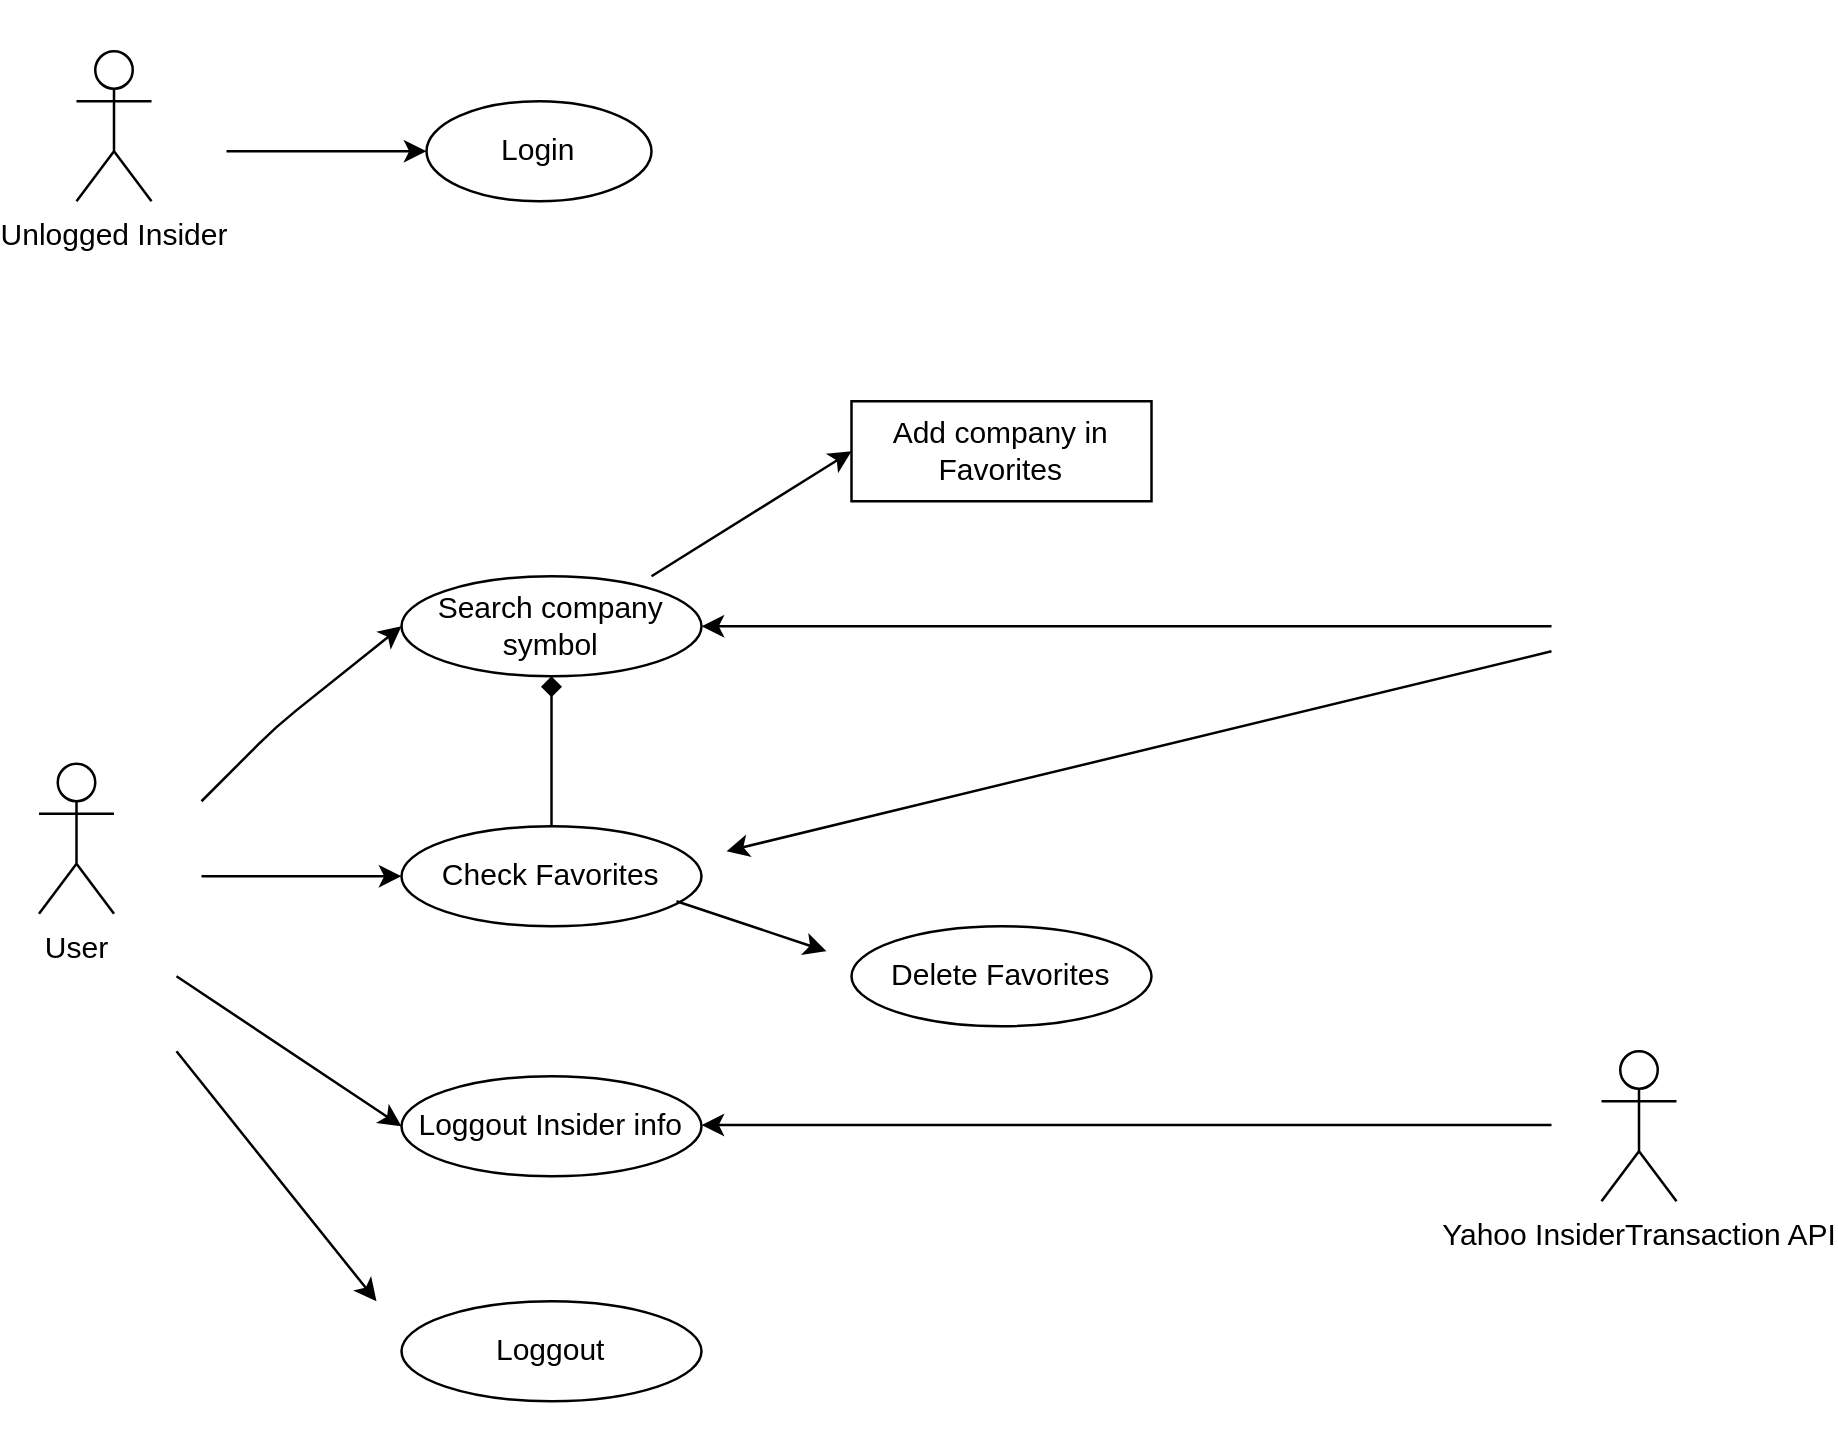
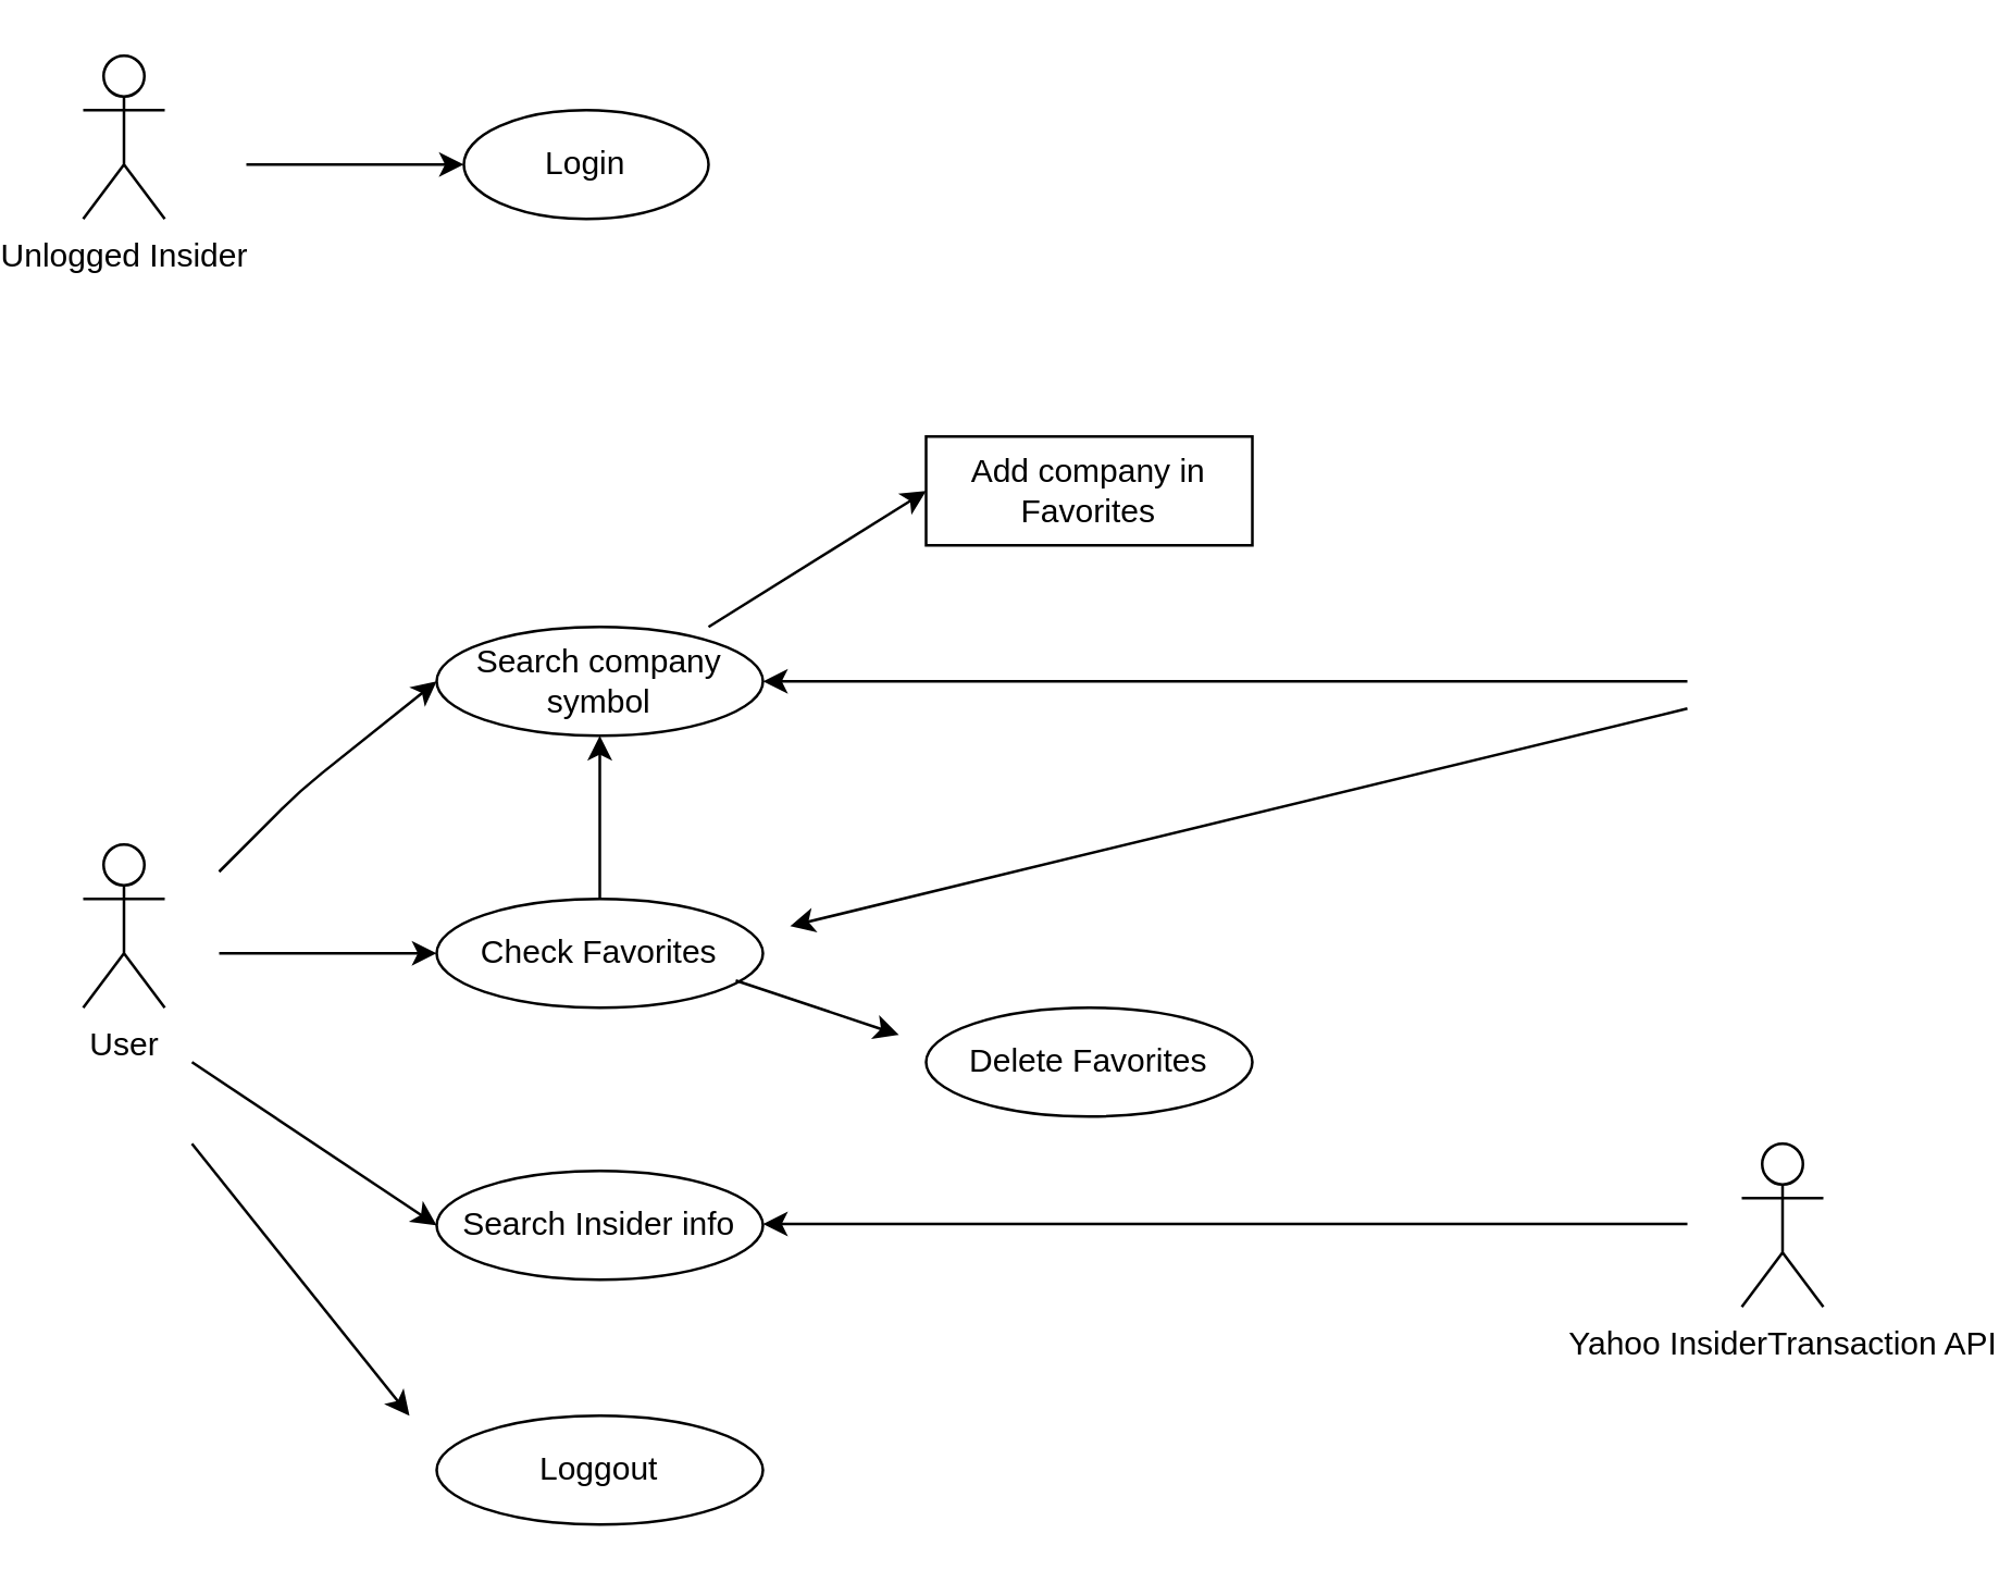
- <mxCell id="17" value="" style="endArrow=diamond;html=1;entryX=0.5;entryY=1;entryDx=0;entryDy=0;exitX=0.5;exitY=0;exitDx=0;exitDy=0;" edge="1" parent="1" source="11" target="7"><mxGeometry width="50" height="50" relative="1" as="geometry"><mxPoint x="210" y="320" as="sourcePoint" /><mxPoint x="290" y="320" as="targetPoint" /><Array as="points" /></mxGeometry></mxCell>
+ <mxCell id="17" value="" style="endArrow=classic;html=1;entryX=0.5;entryY=1;entryDx=0;entryDy=0;exitX=0.5;exitY=0;exitDx=0;exitDy=0;" edge="1" parent="1" source="11" target="7"><mxGeometry width="50" height="50" relative="1" as="geometry"><mxPoint x="210" y="320" as="sourcePoint" /><mxPoint x="290" y="320" as="targetPoint" /><Array as="points" /></mxGeometry></mxCell>
- <mxCell id="5" value="User" style="shape=umlActor;verticalLabelPosition=bottom;verticalAlign=top;html=1;outlineConnect=0;" vertex="1" parent="1"><mxGeometry x="5" y="305" width="30" height="60" as="geometry" /></mxCell>
+ <mxCell id="5" value="User" style="shape=umlActor;verticalLabelPosition=bottom;verticalAlign=top;html=1;outlineConnect=0;" vertex="1" parent="1"><mxGeometry x="20" y="310" width="30" height="60" as="geometry" /></mxCell>
- <mxCell id="13" value="Loggout Insider info" style="ellipse;whiteSpace=wrap;html=1;" vertex="1" parent="1"><mxGeometry x="150" y="430" width="120" height="40" as="geometry" /></mxCell>
+ <mxCell id="13" value="Search Insider info" style="ellipse;whiteSpace=wrap;html=1;" vertex="1" parent="1"><mxGeometry x="150" y="430" width="120" height="40" as="geometry" /></mxCell>
